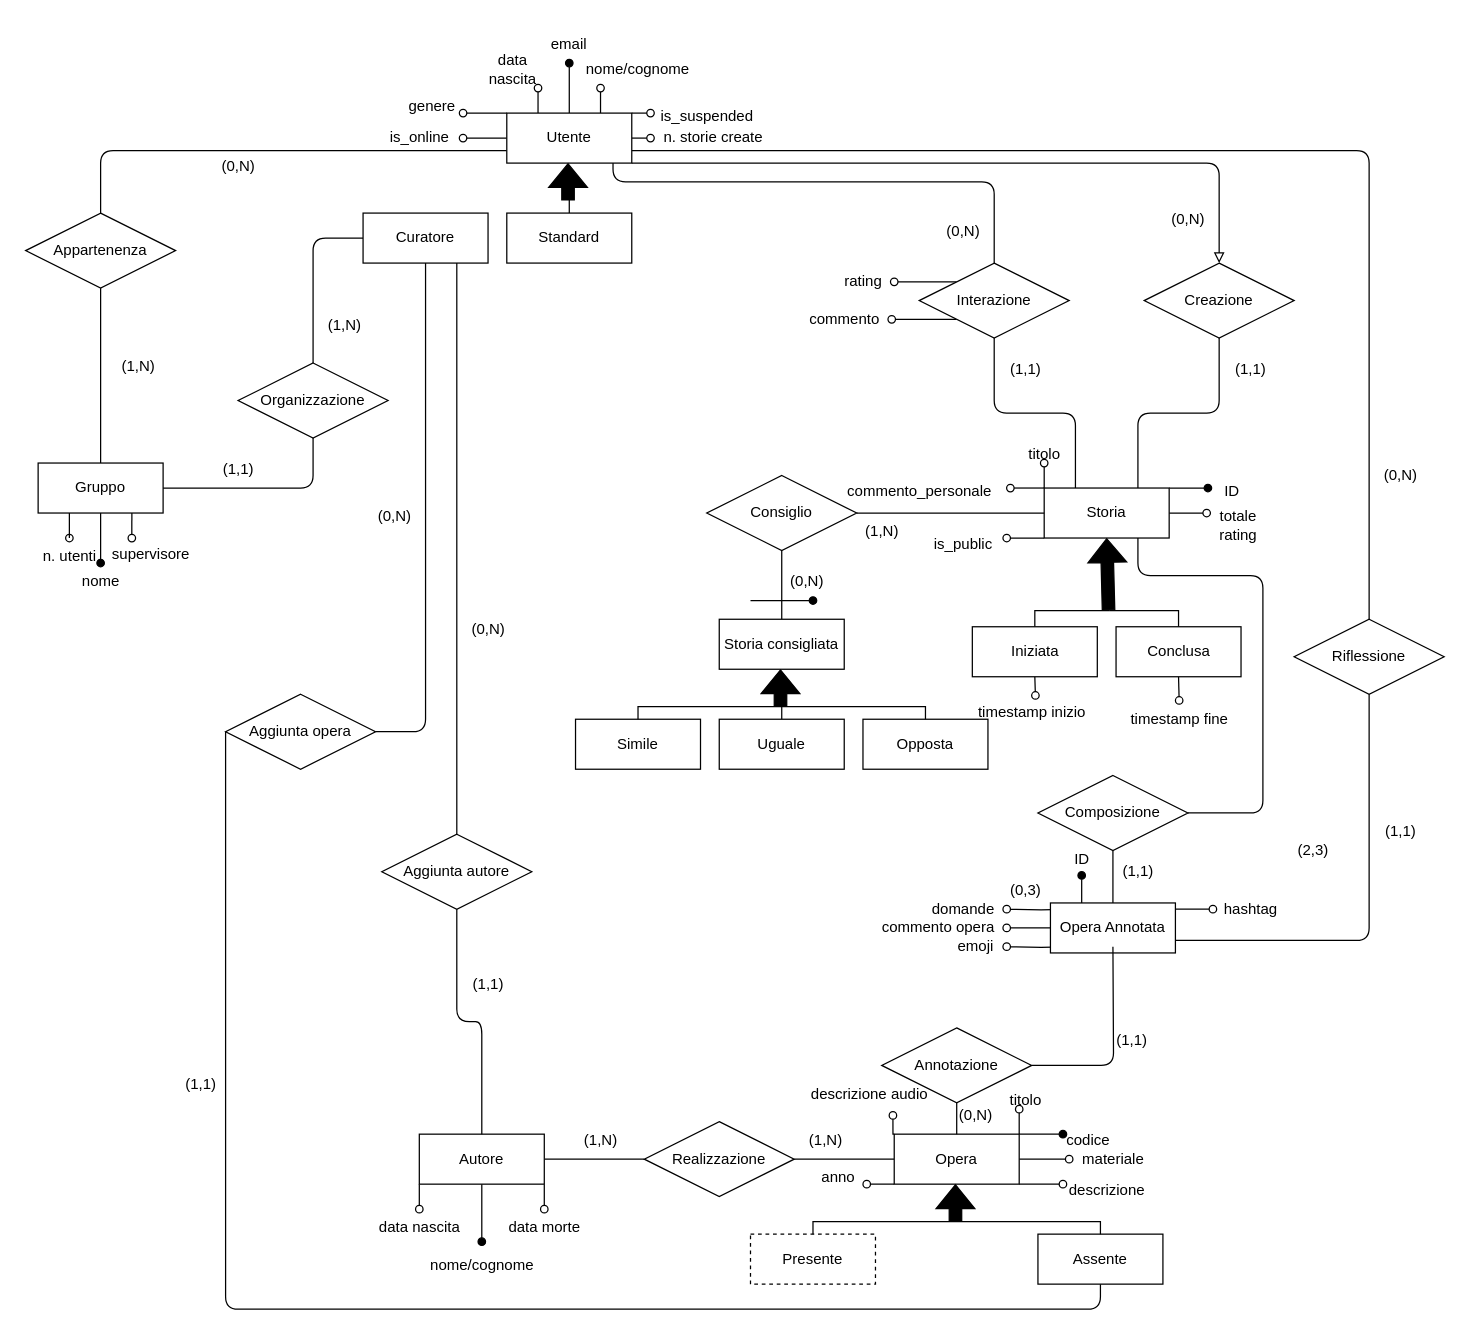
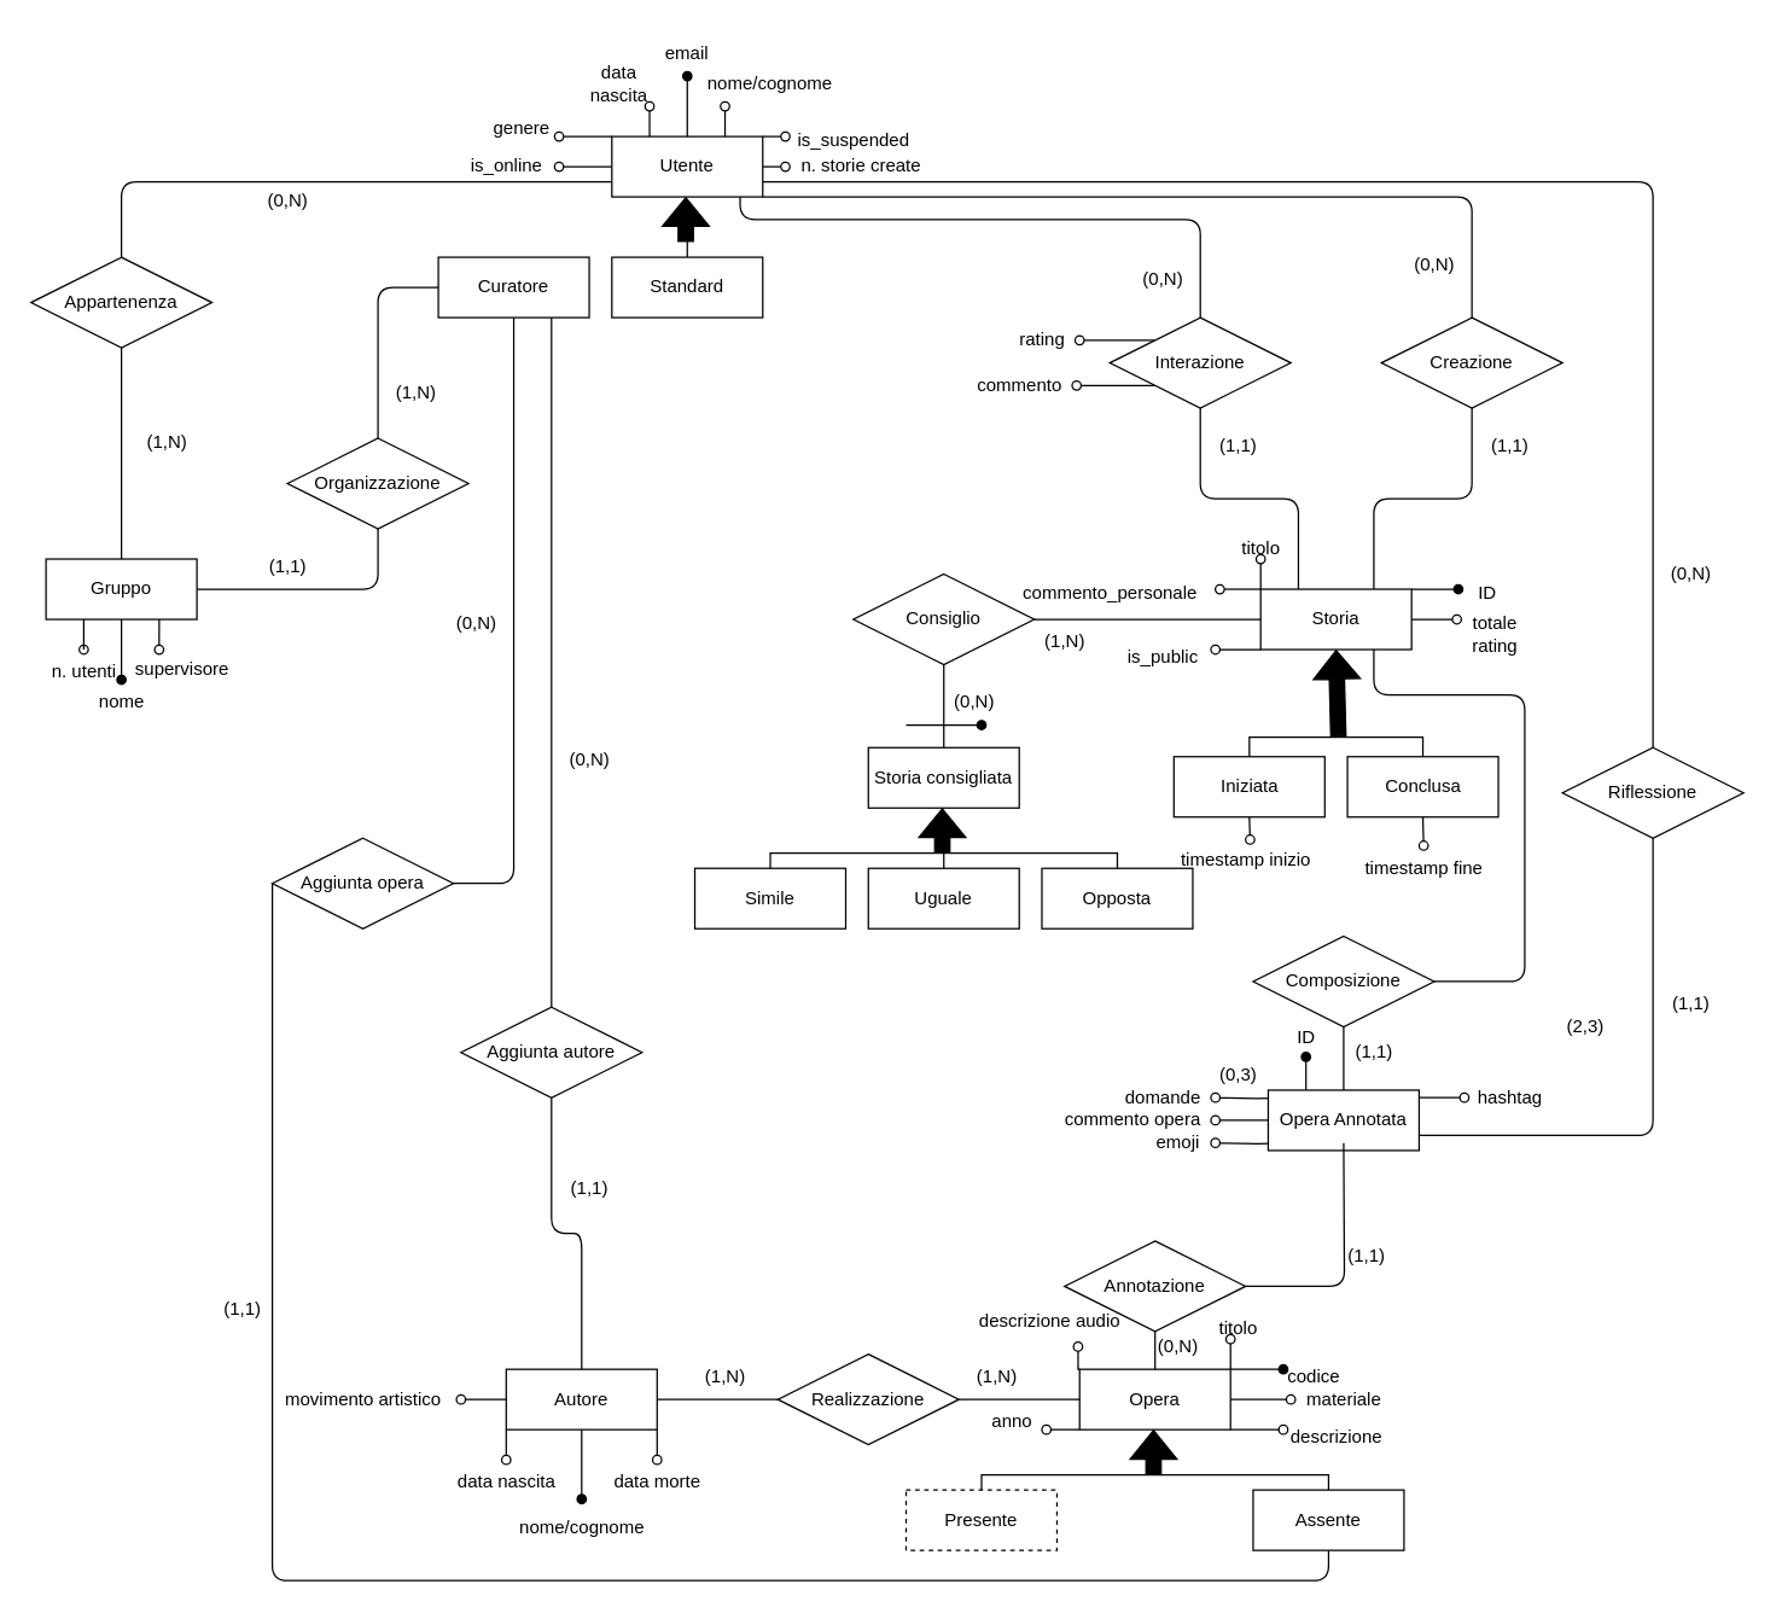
- <mxCell id="3" style="edgeStyle=orthogonalEdgeStyle;orthogonalLoop=1;jettySize=auto;html=1;exitX=1;exitY=1;exitDx=0;exitDy=0;entryX=0.5;entryY=0;entryDx=0;entryDy=0;endArrow=block;endFill=0;" parent="1" source="13" target="32" edge="1"><mxGeometry relative="1" as="geometry"><Array as="points"><mxPoint x="975" y="130" /></Array></mxGeometry></mxCell>
+ <mxCell id="3" style="edgeStyle=orthogonalEdgeStyle;orthogonalLoop=1;jettySize=auto;html=1;exitX=1;exitY=1;exitDx=0;exitDy=0;entryX=0.5;entryY=0;entryDx=0;entryDy=0;endArrow=none;endFill=0;" parent="1" source="13" target="32" edge="1"><mxGeometry relative="1" as="geometry"><Array as="points"><mxPoint x="975" y="130" /></Array></mxGeometry></mxCell>
+ <mxCell id="73" value="movimento artistico" style="text;html=1;align=center;verticalAlign=middle;resizable=0;points=[];autosize=1;strokeColor=none;fillColor=none;" parent="1" vertex="1"><mxGeometry x="175" y="912" width="130" height="30" as="geometry" /></mxCell>
+ <mxCell id="69" style="edgeStyle=orthogonalEdgeStyle;orthogonalLoop=1;jettySize=auto;html=1;exitX=0;exitY=0.5;exitDx=0;exitDy=0;endArrow=oval;endFill=0;" parent="1" source="70" target="73" edge="1"><mxGeometry relative="1" as="geometry" /></mxCell>
